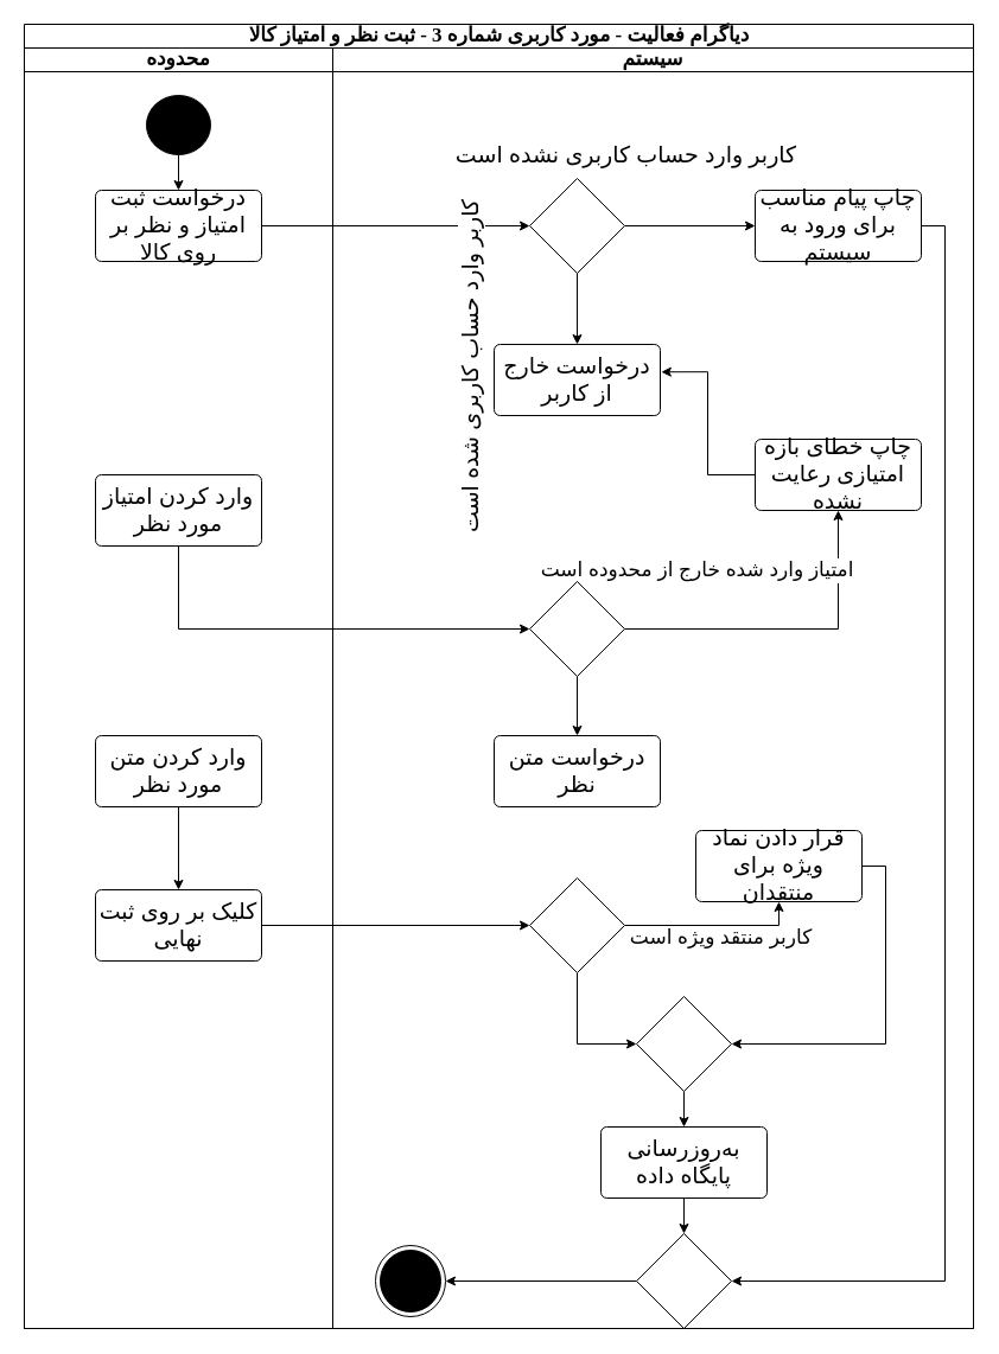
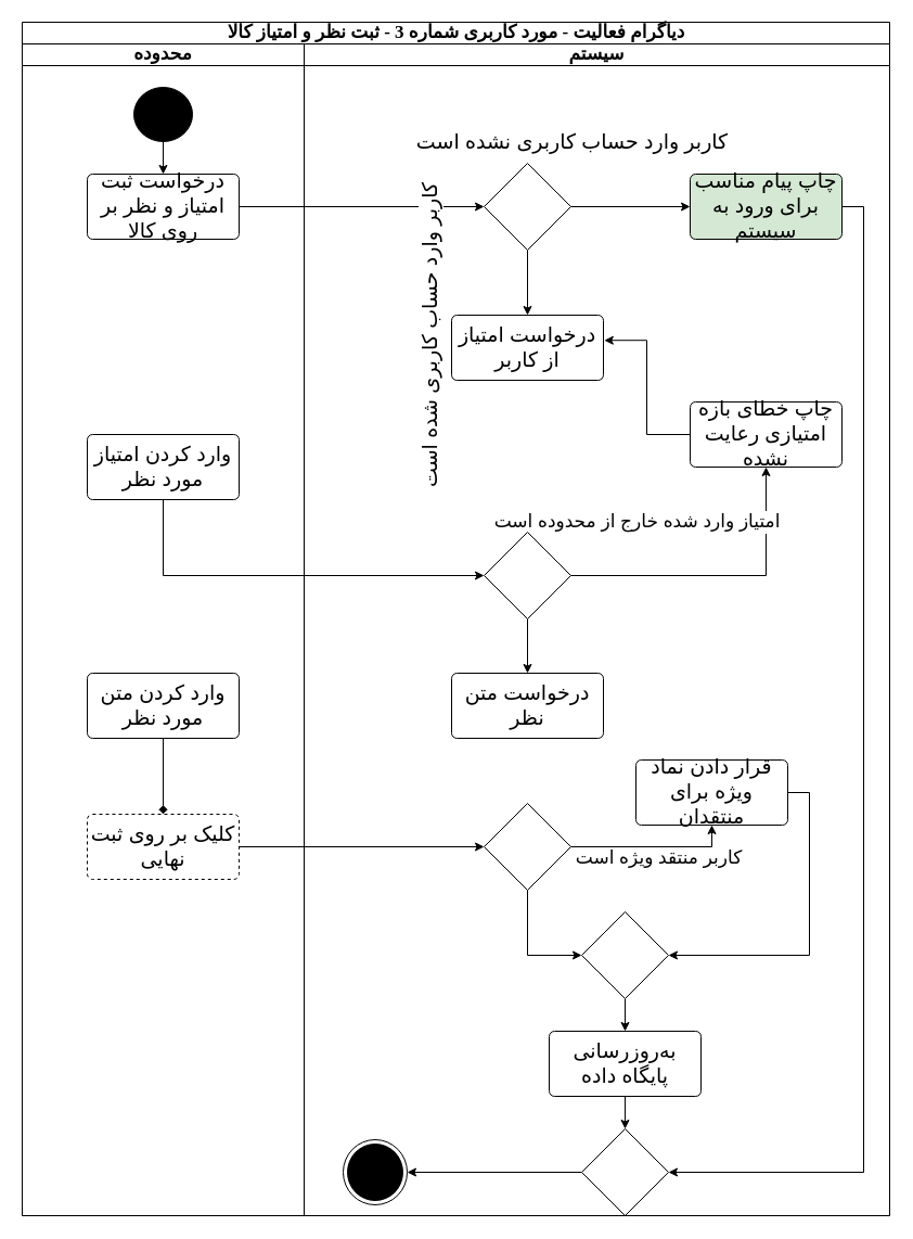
- <mxCell id="23" value="&lt;span style=&quot;font-size: 19px;&quot;&gt;چاپ پیام مناسب برای ورود به سیستم&lt;/span&gt;" style="html=1;align=center;verticalAlign=middle;rounded=1;absoluteArcSize=1;arcSize=10;dashed=0;whiteSpace=wrap;" vertex="1" parent="14"><mxGeometry x="356" y="120" width="140" height="60" as="geometry" /></mxCell>
+ <mxCell id="23" value="&lt;span style=&quot;font-size: 19px;&quot;&gt;چاپ پیام مناسب برای ورود به سیستم&lt;/span&gt;" style="html=1;align=center;verticalAlign=middle;rounded=1;absoluteArcSize=1;arcSize=10;dashed=0;whiteSpace=wrap;fillColor=#d5e8d4;" vertex="1" parent="14"><mxGeometry x="356" y="120" width="140" height="60" as="geometry" /></mxCell>
- <mxCell id="21" value="&lt;span style=&quot;font-size: 19px;&quot;&gt;درخواست خارج از کاربر&lt;/span&gt;" style="html=1;align=center;verticalAlign=middle;rounded=1;absoluteArcSize=1;arcSize=10;dashed=0;whiteSpace=wrap;" vertex="1" parent="14"><mxGeometry x="136" y="250" width="140" height="60" as="geometry" /></mxCell>
+ <mxCell id="21" value="&lt;span style=&quot;font-size: 19px;&quot;&gt;درخواست امتیاز از کاربر&lt;/span&gt;" style="html=1;align=center;verticalAlign=middle;rounded=1;absoluteArcSize=1;arcSize=10;dashed=0;whiteSpace=wrap;" vertex="1" parent="14"><mxGeometry x="136" y="250" width="140" height="60" as="geometry" /></mxCell>
- <mxCell id="8" style="edgeStyle=orthogonalEdgeStyle;rounded=0;orthogonalLoop=1;jettySize=auto;html=1;entryX=0.5;entryY=0;entryDx=0;entryDy=0;" edge="1" parent="3" source="9" target="10"><mxGeometry relative="1" as="geometry" /></mxCell>
+ <mxCell id="8" style="edgeStyle=orthogonalEdgeStyle;rounded=0;orthogonalLoop=1;jettySize=auto;html=1;entryX=0.5;entryY=0;entryDx=0;entryDy=0;endArrow=diamond;" edge="1" parent="3" source="9" target="10"><mxGeometry relative="1" as="geometry" /></mxCell>
- <mxCell id="10" value="&lt;span style=&quot;font-size: 19px;&quot;&gt;کلیک بر روی ثبت نهایی&lt;/span&gt;" style="html=1;align=center;verticalAlign=middle;rounded=1;absoluteArcSize=1;arcSize=10;dashed=0;whiteSpace=wrap;" vertex="1" parent="3"><mxGeometry x="60" y="710" width="140" height="60" as="geometry" /></mxCell>
+ <mxCell id="10" value="&lt;span style=&quot;font-size: 19px;&quot;&gt;کلیک بر روی ثبت نهایی&lt;/span&gt;" style="html=1;align=center;verticalAlign=middle;rounded=1;absoluteArcSize=1;arcSize=10;dashed=1;whiteSpace=wrap;" vertex="1" parent="3"><mxGeometry x="60" y="710" width="140" height="60" as="geometry" /></mxCell>
